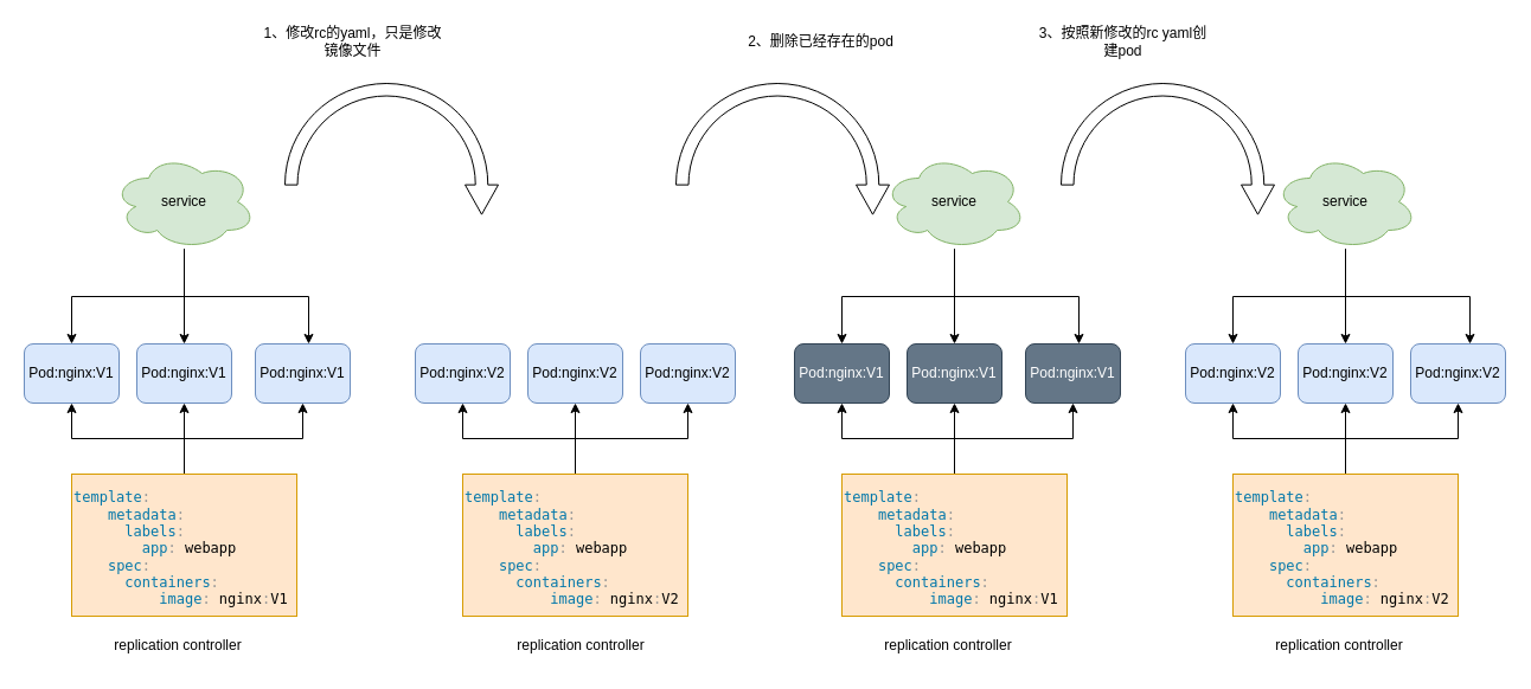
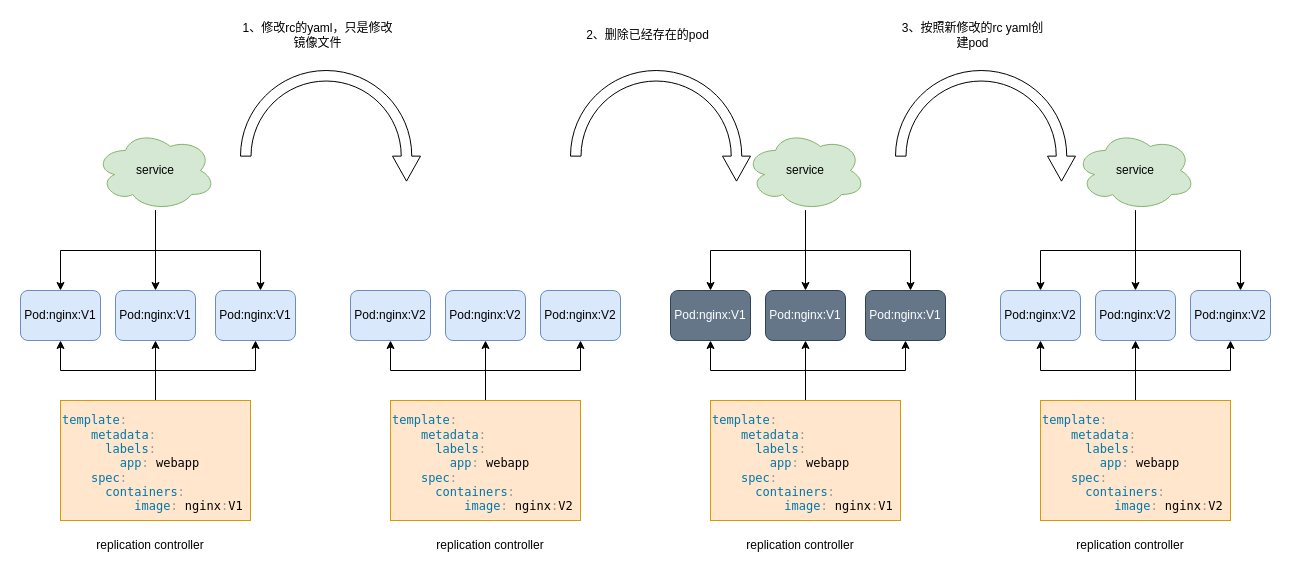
- <mxCell id="51" value="1、修改rc的yaml，只是修改镜像文件" style="text;html=1;align=center;verticalAlign=middle;whiteSpace=wrap;rounded=0;" vertex="1" parent="1"><mxGeometry x="220" y="20" width="155" height="30" as="geometry" /></mxCell>
+ <mxCell id="51" value="1、修改rc的yaml，只是修改镜像文件" style="text;html=1;align=center;verticalAlign=middle;whiteSpace=wrap;rounded=0;" vertex="1" parent="1"><mxGeometry x="240" y="20" width="155" height="30" as="geometry" /></mxCell>
- <mxCell id="53" value="2、删除已经存在的pod" style="text;html=1;align=center;verticalAlign=middle;whiteSpace=wrap;rounded=0;" vertex="1" parent="1"><mxGeometry x="615" y="20" width="155" height="30" as="geometry" /></mxCell>
+ <mxCell id="53" value="2、删除已经存在的pod" style="text;html=1;align=center;verticalAlign=middle;whiteSpace=wrap;rounded=0;" vertex="1" parent="1"><mxGeometry x="570" y="20" width="155" height="30" as="geometry" /></mxCell>
- <mxCell id="55" value="3、按照新修改的rc yaml创建pod" style="text;html=1;align=center;verticalAlign=middle;whiteSpace=wrap;rounded=0;" vertex="1" parent="1"><mxGeometry x="870" y="20" width="155" height="30" as="geometry" /></mxCell>
+ <mxCell id="55" value="3、按照新修改的rc yaml创建pod" style="text;html=1;align=center;verticalAlign=middle;whiteSpace=wrap;rounded=0;" vertex="1" parent="1"><mxGeometry x="895" y="20" width="155" height="30" as="geometry" /></mxCell>
